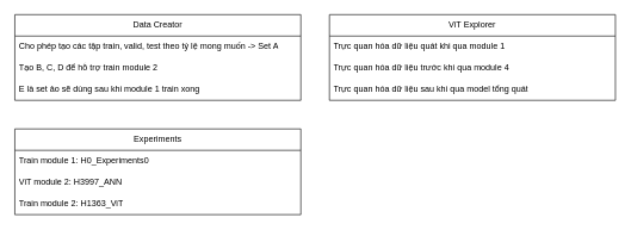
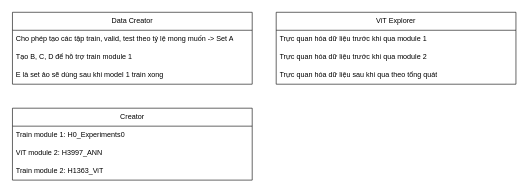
- <mxCell id="7" value="Trực quan hóa dữ liệu quát khi qua module 1" style="text;strokeColor=none;fillColor=none;align=left;verticalAlign=middle;spacingLeft=4;spacingRight=4;overflow=hidden;points=[[0,0.5],[1,0.5]];portConstraint=eastwest;rotatable=0;whiteSpace=wrap;html=1;" vertex="1" parent="6"><mxGeometry y="30" width="400" height="30" as="geometry" /></mxCell>
+ <mxCell id="7" value="Trực quan hóa dữ liệu trước khi qua module 1" style="text;strokeColor=none;fillColor=none;align=left;verticalAlign=middle;spacingLeft=4;spacingRight=4;overflow=hidden;points=[[0,0.5],[1,0.5]];portConstraint=eastwest;rotatable=0;whiteSpace=wrap;html=1;" vertex="1" parent="6"><mxGeometry y="30" width="400" height="30" as="geometry" /></mxCell>
- <mxCell id="4" value="Tạo B, C, D để hỗ trợ train module 2" style="text;strokeColor=none;fillColor=none;align=left;verticalAlign=middle;spacingLeft=4;spacingRight=4;overflow=hidden;points=[[0,0.5],[1,0.5]];portConstraint=eastwest;rotatable=0;whiteSpace=wrap;html=1;" vertex="1" parent="2"><mxGeometry y="60" width="400" height="30" as="geometry" /></mxCell>
+ <mxCell id="4" value="Tạo B, C, D để hỗ trợ train module 1" style="text;strokeColor=none;fillColor=none;align=left;verticalAlign=middle;spacingLeft=4;spacingRight=4;overflow=hidden;points=[[0,0.5],[1,0.5]];portConstraint=eastwest;rotatable=0;whiteSpace=wrap;html=1;" vertex="1" parent="2"><mxGeometry y="60" width="400" height="30" as="geometry" /></mxCell>
- <mxCell id="8" value="Trực quan hóa dữ liệu trước khi qua module 4" style="text;strokeColor=none;fillColor=none;align=left;verticalAlign=middle;spacingLeft=4;spacingRight=4;overflow=hidden;points=[[0,0.5],[1,0.5]];portConstraint=eastwest;rotatable=0;whiteSpace=wrap;html=1;" vertex="1" parent="6"><mxGeometry y="60" width="400" height="30" as="geometry" /></mxCell>
+ <mxCell id="8" value="Trực quan hóa dữ liệu trước khi qua module 2" style="text;strokeColor=none;fillColor=none;align=left;verticalAlign=middle;spacingLeft=4;spacingRight=4;overflow=hidden;points=[[0,0.5],[1,0.5]];portConstraint=eastwest;rotatable=0;whiteSpace=wrap;html=1;" vertex="1" parent="6"><mxGeometry y="60" width="400" height="30" as="geometry" /></mxCell>
- <mxCell id="5" value="E là set ảo sẽ dùng sau khi module 1 train xong" style="text;strokeColor=none;fillColor=none;align=left;verticalAlign=middle;spacingLeft=4;spacingRight=4;overflow=hidden;points=[[0,0.5],[1,0.5]];portConstraint=eastwest;rotatable=0;whiteSpace=wrap;html=1;" vertex="1" parent="2"><mxGeometry y="90" width="400" height="30" as="geometry" /></mxCell>
+ <mxCell id="5" value="E là set ảo sẽ dùng sau khi model 1 train xong" style="text;strokeColor=none;fillColor=none;align=left;verticalAlign=middle;spacingLeft=4;spacingRight=4;overflow=hidden;points=[[0,0.5],[1,0.5]];portConstraint=eastwest;rotatable=0;whiteSpace=wrap;html=1;" vertex="1" parent="2"><mxGeometry y="90" width="400" height="30" as="geometry" /></mxCell>
- <mxCell id="9" value="Trực quan hóa dữ liệu sau khi qua model tổng quát" style="text;strokeColor=none;fillColor=none;align=left;verticalAlign=middle;spacingLeft=4;spacingRight=4;overflow=hidden;points=[[0,0.5],[1,0.5]];portConstraint=eastwest;rotatable=0;whiteSpace=wrap;html=1;" vertex="1" parent="6"><mxGeometry y="90" width="400" height="30" as="geometry" /></mxCell>
+ <mxCell id="9" value="Trực quan hóa dữ liệu sau khi qua theo tổng quát" style="text;strokeColor=none;fillColor=none;align=left;verticalAlign=middle;spacingLeft=4;spacingRight=4;overflow=hidden;points=[[0,0.5],[1,0.5]];portConstraint=eastwest;rotatable=0;whiteSpace=wrap;html=1;" vertex="1" parent="6"><mxGeometry y="90" width="400" height="30" as="geometry" /></mxCell>
- <mxCell id="10" value="Experiments" style="swimlane;fontStyle=0;childLayout=stackLayout;horizontal=1;startSize=30;horizontalStack=0;resizeParent=1;resizeParentMax=0;resizeLast=0;collapsible=1;marginBottom=0;whiteSpace=wrap;html=1;" vertex="1" parent="1"><mxGeometry x="20" y="180" width="400" height="120" as="geometry" /></mxCell>
+ <mxCell id="10" value="Creator" style="swimlane;fontStyle=0;childLayout=stackLayout;horizontal=1;startSize=30;horizontalStack=0;resizeParent=1;resizeParentMax=0;resizeLast=0;collapsible=1;marginBottom=0;whiteSpace=wrap;html=1;" vertex="1" parent="1"><mxGeometry x="20" y="180" width="400" height="120" as="geometry" /></mxCell>
